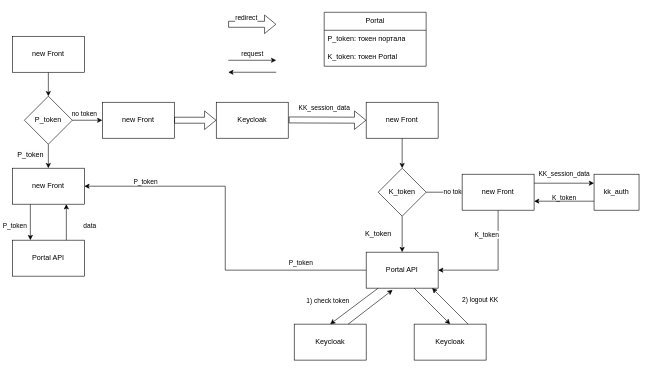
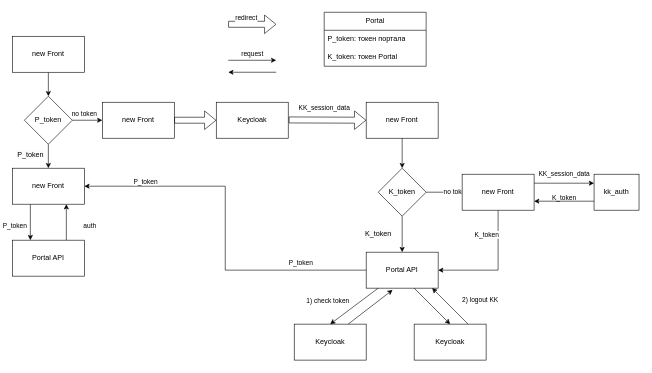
- <mxCell id="43" value="data" style="edgeLabel;html=1;align=center;verticalAlign=middle;resizable=0;points=[];" vertex="1" connectable="0" parent="1"><mxGeometry x="510" y="440" as="geometry"><mxPoint x="-362" y="-65" as="offset" /></mxGeometry></mxCell>
+ <mxCell id="43" value="auth" style="edgeLabel;html=1;align=center;verticalAlign=middle;resizable=0;points=[];" vertex="1" connectable="0" parent="1"><mxGeometry x="510" y="440" as="geometry"><mxPoint x="-362" y="-65" as="offset" /></mxGeometry></mxCell>
